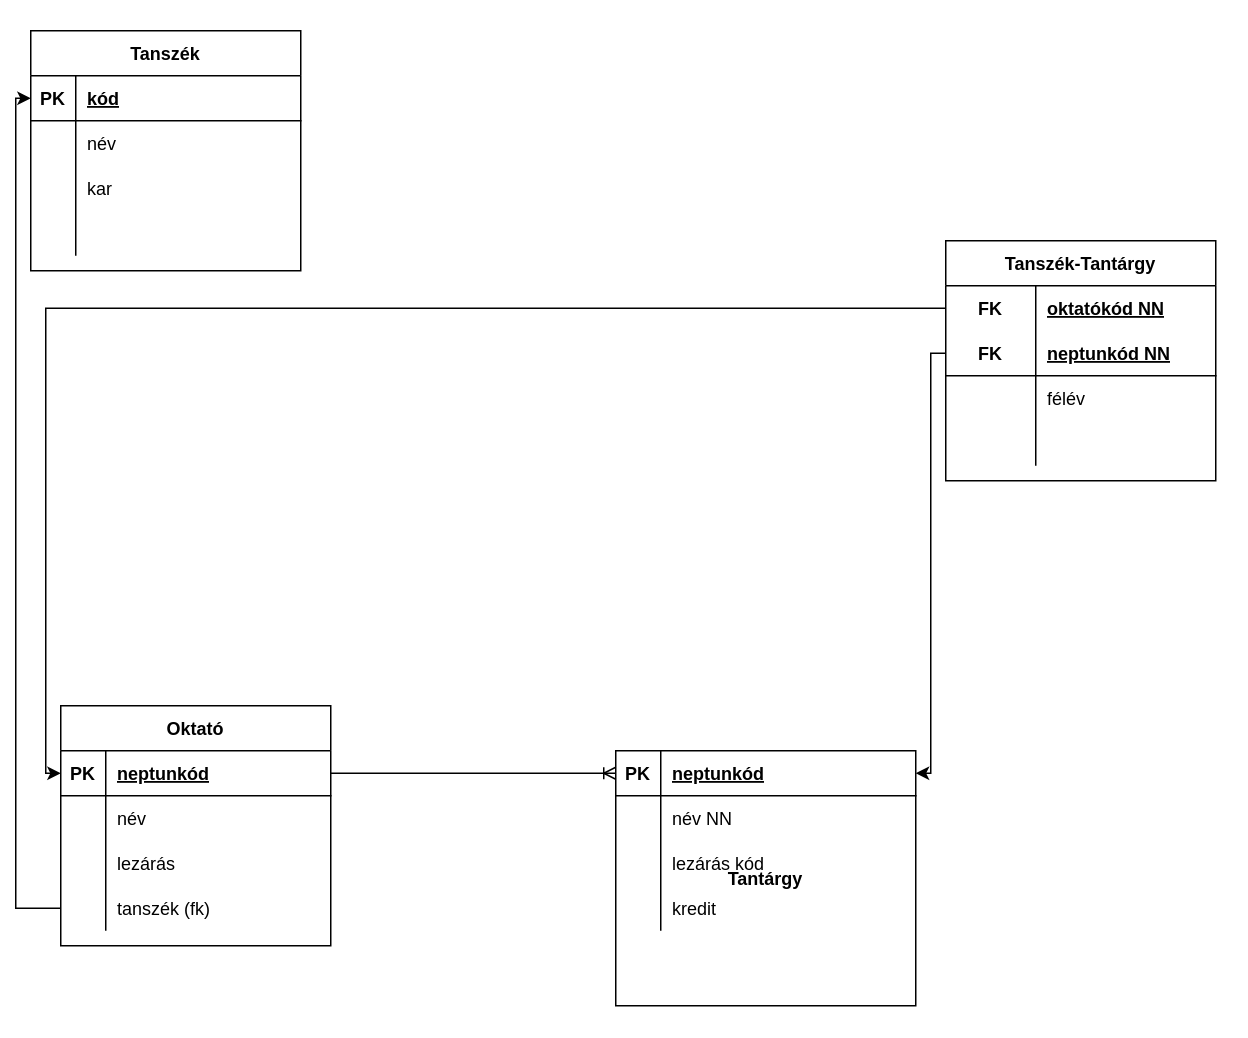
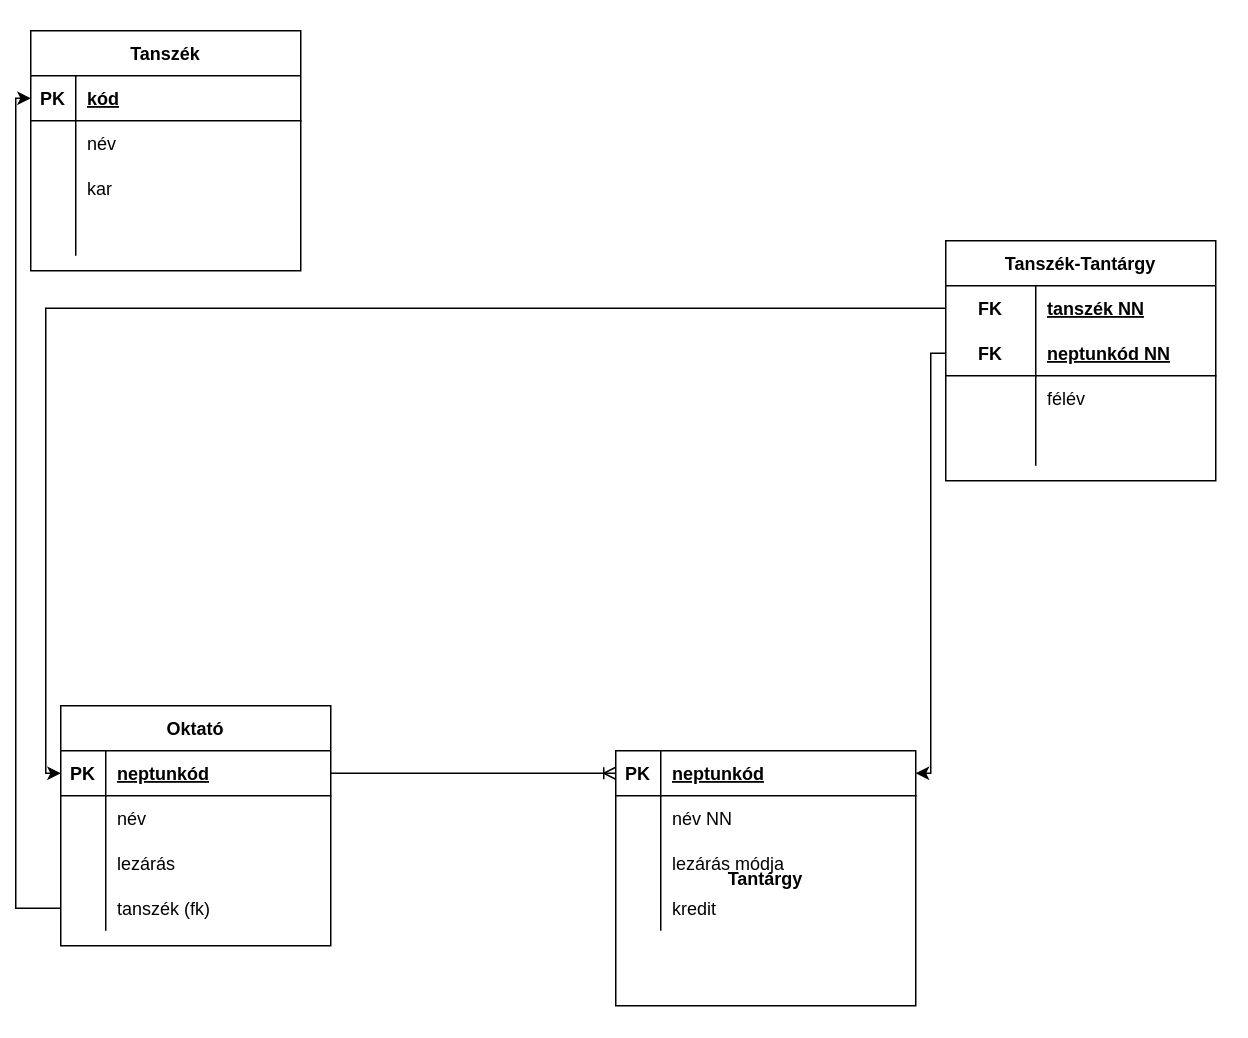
- <mxCell id="45" value="oktatókód NN" style="shape=partialRectangle;connectable=0;fillColor=none;top=0;left=0;bottom=0;right=0;align=left;spacingLeft=6;fontStyle=5;overflow=hidden;" vertex="1" parent="43"><mxGeometry x="60" width="120" height="30" as="geometry"><mxRectangle width="120" height="30" as="alternateBounds" /></mxGeometry></mxCell>
+ <mxCell id="45" value="tanszék NN" style="shape=partialRectangle;connectable=0;fillColor=none;top=0;left=0;bottom=0;right=0;align=left;spacingLeft=6;fontStyle=5;overflow=hidden;" vertex="1" parent="43"><mxGeometry x="60" width="120" height="30" as="geometry"><mxRectangle width="120" height="30" as="alternateBounds" /></mxGeometry></mxCell>
- <mxCell id="38" value="lezárás kód" style="shape=partialRectangle;connectable=0;fillColor=none;top=0;left=0;bottom=0;right=0;align=left;spacingLeft=6;overflow=hidden;" vertex="1" parent="36"><mxGeometry x="30" width="170" height="30" as="geometry"><mxRectangle width="170" height="30" as="alternateBounds" /></mxGeometry></mxCell>
+ <mxCell id="38" value="lezárás módja" style="shape=partialRectangle;connectable=0;fillColor=none;top=0;left=0;bottom=0;right=0;align=left;spacingLeft=6;overflow=hidden;" vertex="1" parent="36"><mxGeometry x="30" width="170" height="30" as="geometry"><mxRectangle width="170" height="30" as="alternateBounds" /></mxGeometry></mxCell>
